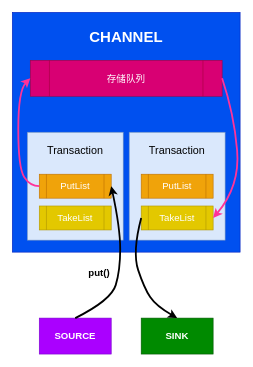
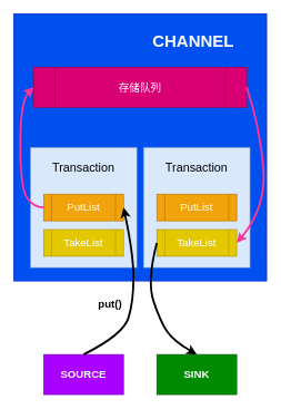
- <mxCell id="16" value="CHANNEL" style="text;html=1;strokeColor=none;fillColor=none;align=center;verticalAlign=middle;whiteSpace=wrap;rounded=0;fontSize=25;fontColor=#FFFFFF;fontStyle=1" parent="1" vertex="1"><mxGeometry x="130" y="40" width="160" height="40" as="geometry" /></mxCell>
+ <mxCell id="16" value="CHANNEL" style="text;html=1;strokeColor=none;fillColor=none;align=center;verticalAlign=middle;whiteSpace=wrap;rounded=0;fontSize=25;fontColor=#FFFFFF;fontStyle=1" parent="1" vertex="1"><mxGeometry x="210" y="40" width="160" height="40" as="geometry" /></mxCell>
